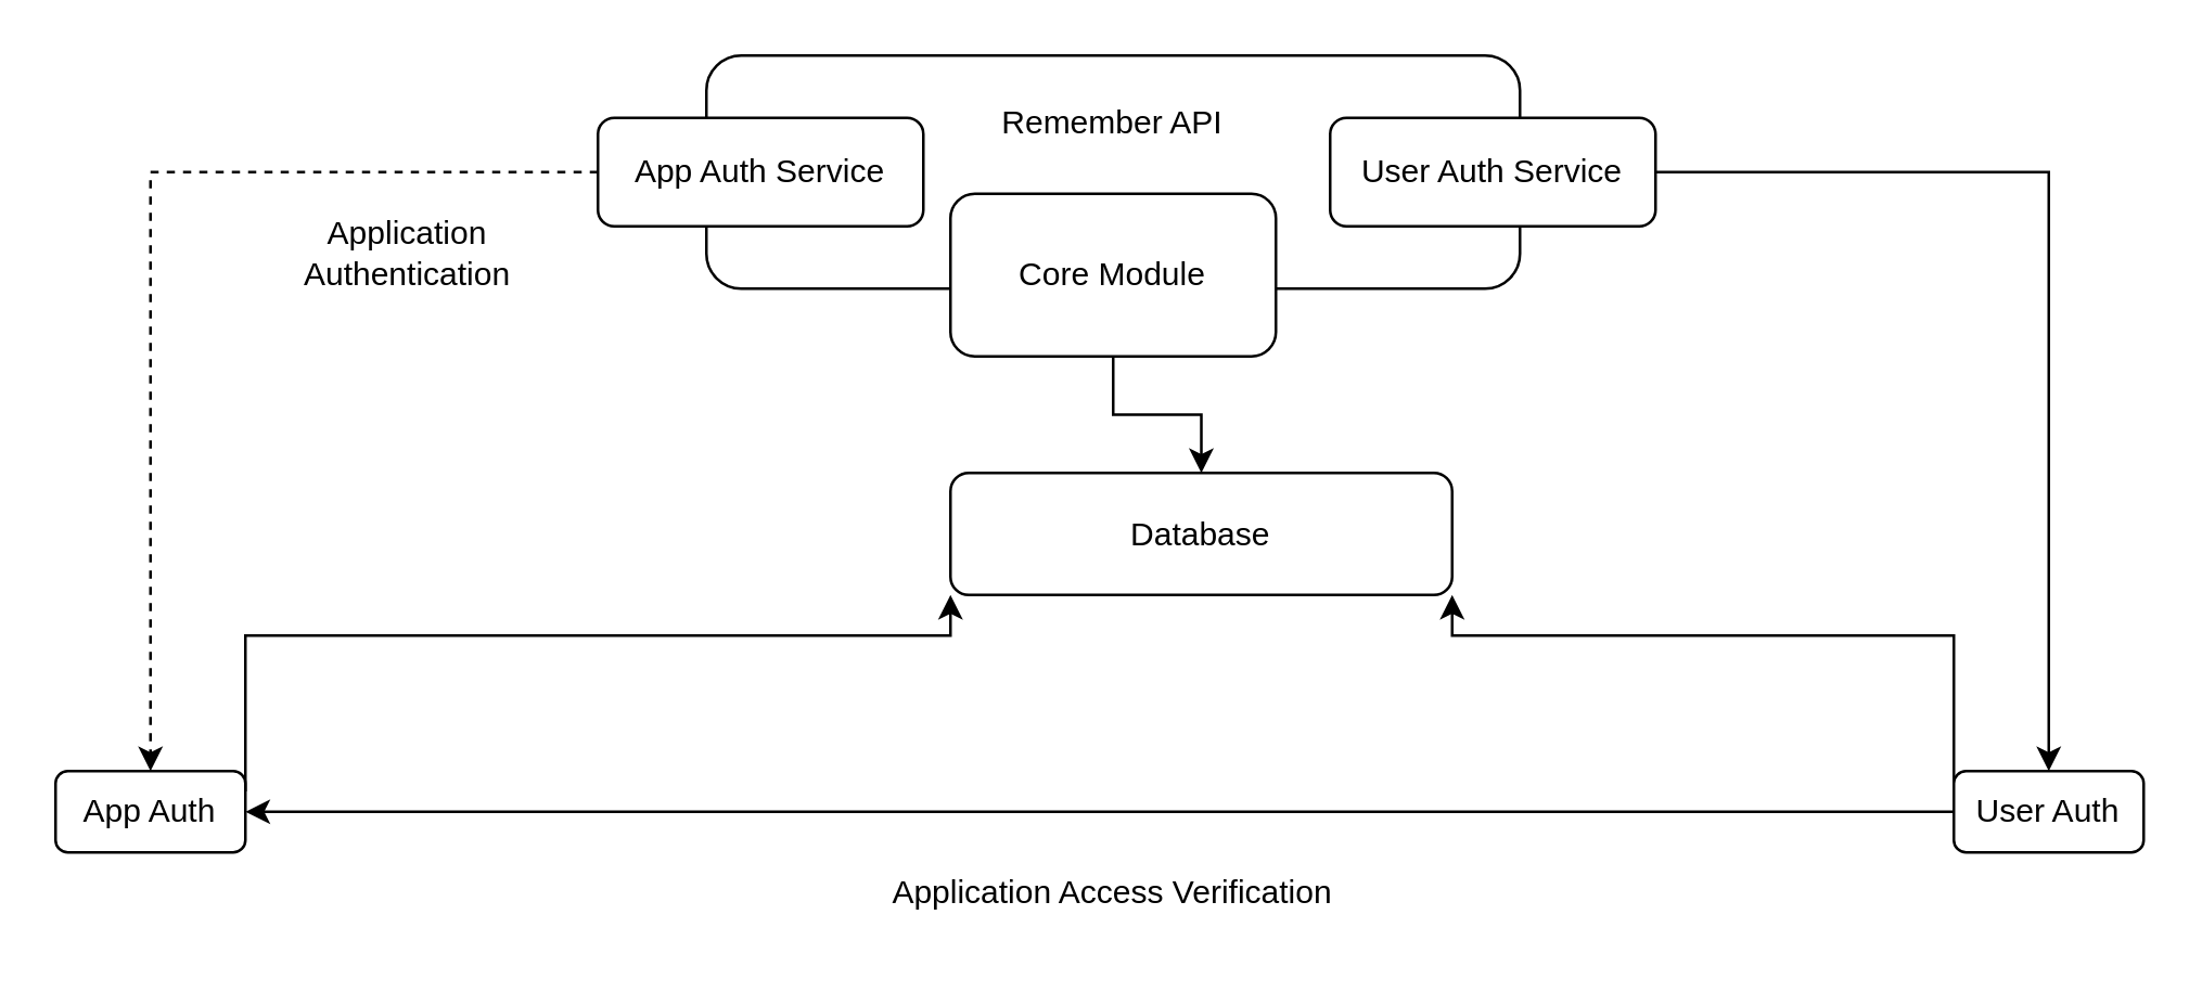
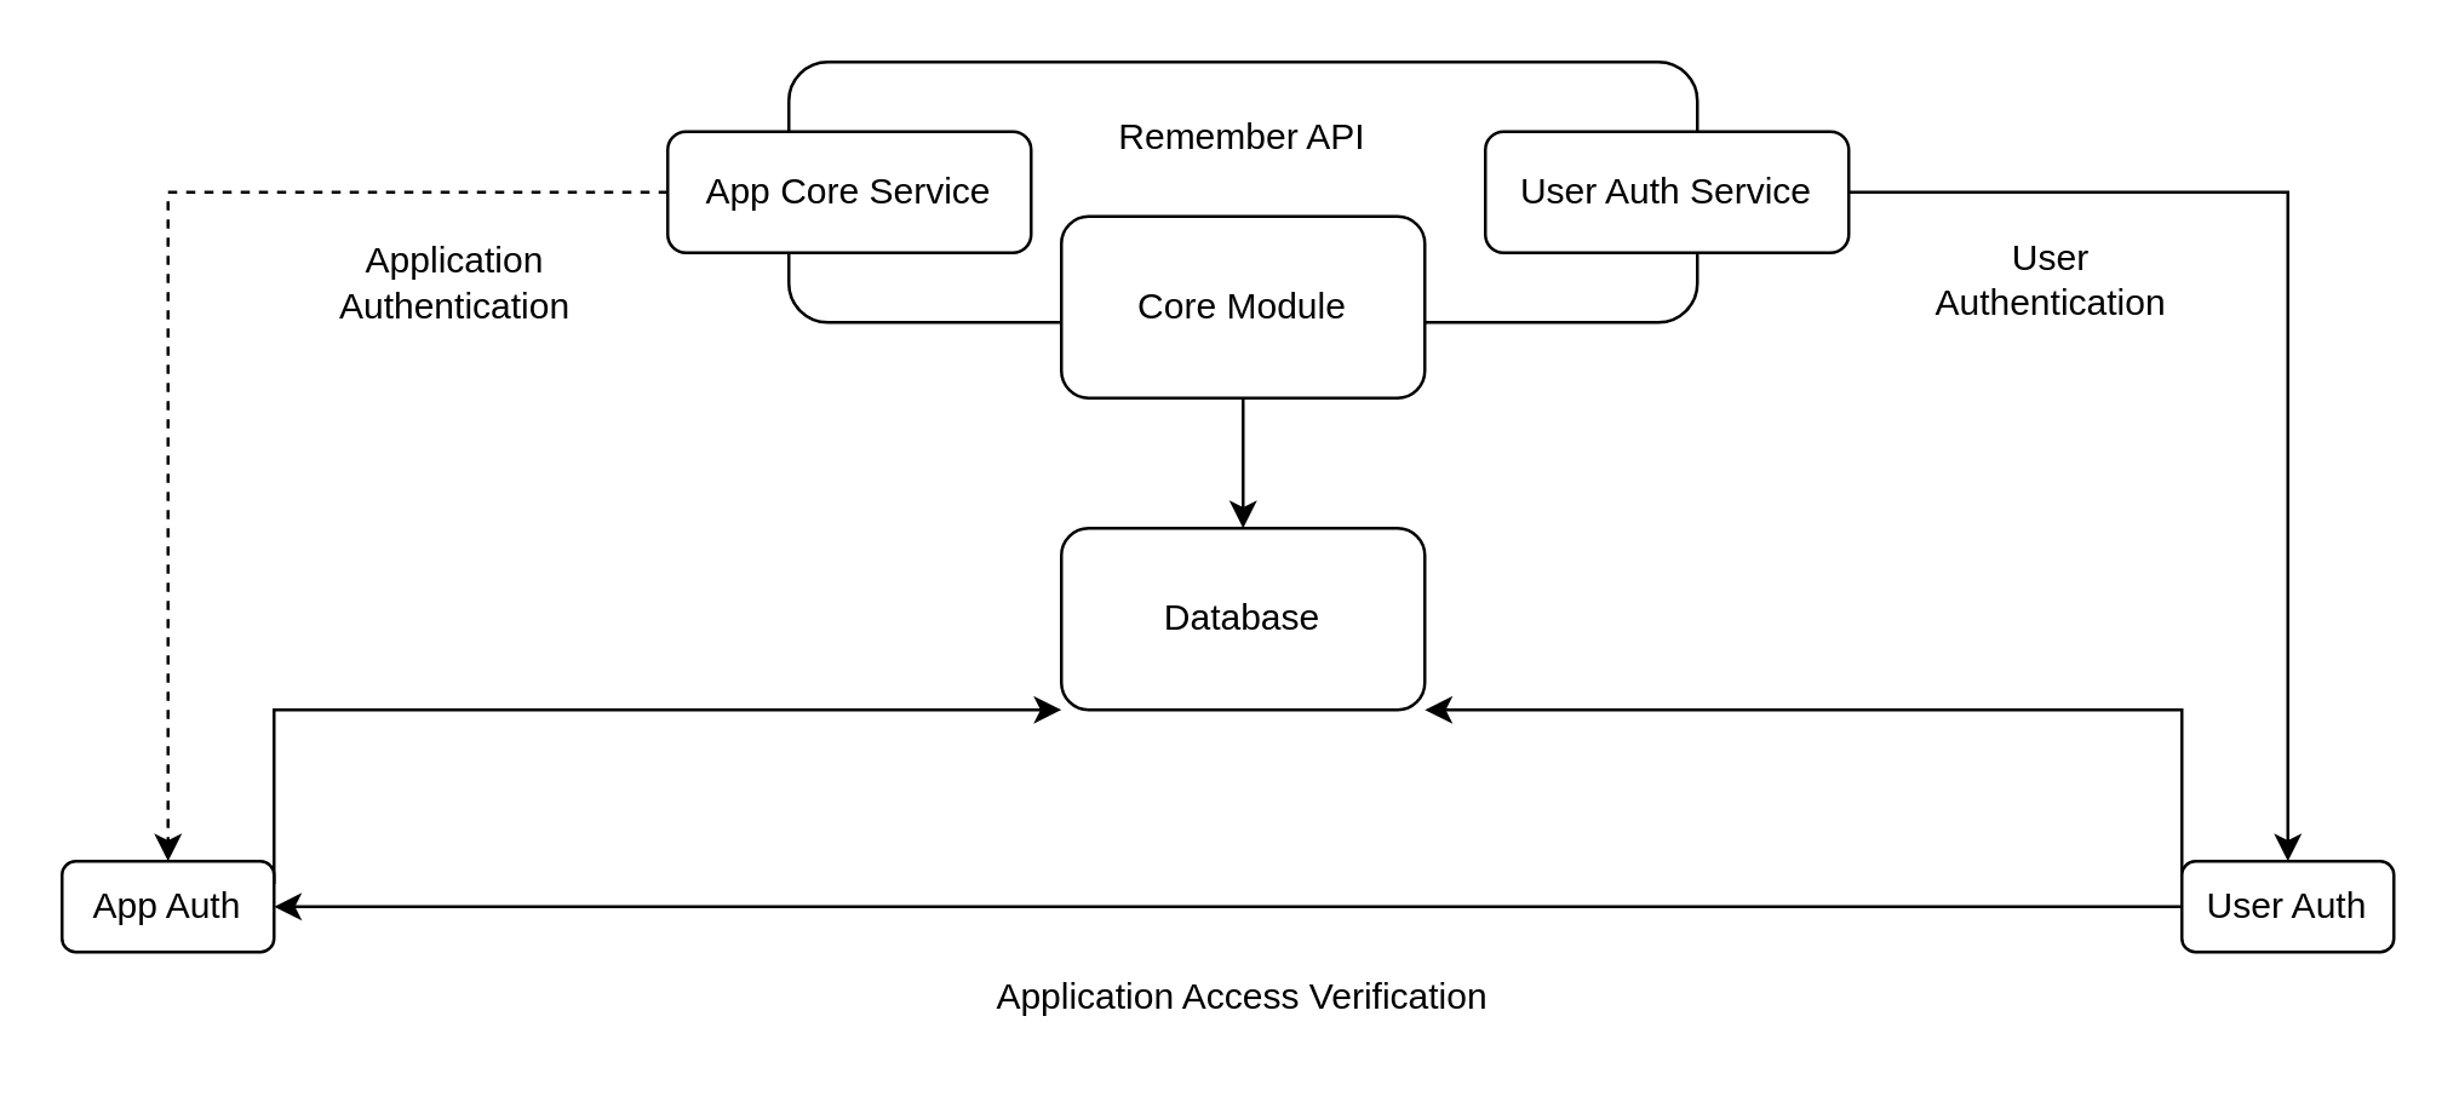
- <mxCell id="15" value="App Auth Service" style="rounded=1;whiteSpace=wrap;html=1;" vertex="1" parent="1"><mxGeometry x="220" y="43" width="120" height="40" as="geometry" /></mxCell>
+ <mxCell id="15" value="App Core Service" style="rounded=1;whiteSpace=wrap;html=1;" vertex="1" parent="1"><mxGeometry x="220" y="43" width="120" height="40" as="geometry" /></mxCell>
+ <mxCell id="19" value="User Authentication" style="text;html=1;strokeColor=none;fillColor=none;align=center;verticalAlign=middle;whiteSpace=wrap;rounded=0;" vertex="1" parent="1"><mxGeometry x="647" y="76.5" width="60" height="30" as="geometry" /></mxCell>
- <mxCell id="11" value="Database" style="rounded=1;whiteSpace=wrap;html=1;" vertex="1" parent="1"><mxGeometry x="350" y="174" width="185" height="45" as="geometry" /></mxCell>
+ <mxCell id="11" value="Database" style="rounded=1;whiteSpace=wrap;html=1;" vertex="1" parent="1"><mxGeometry x="350" y="174" width="120" height="60" as="geometry" /></mxCell>
